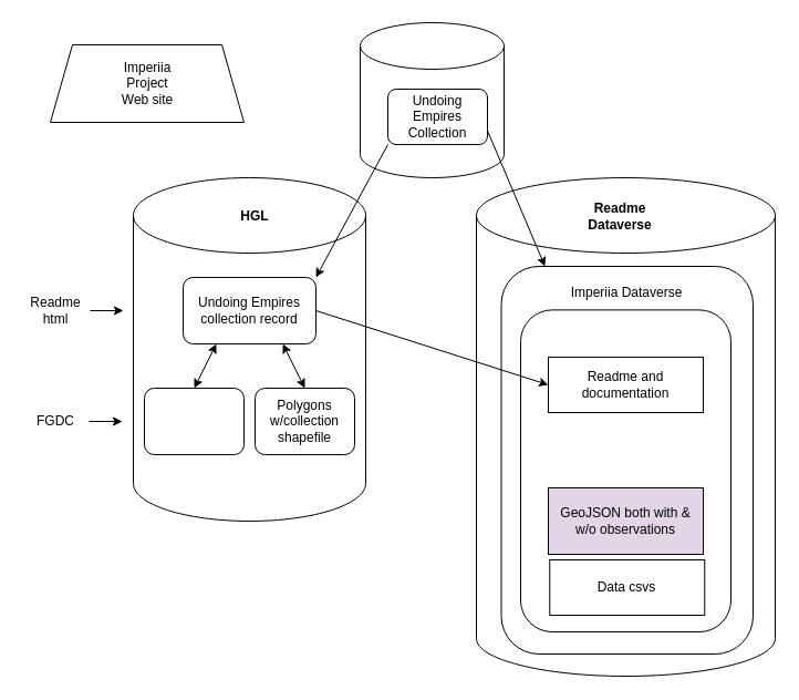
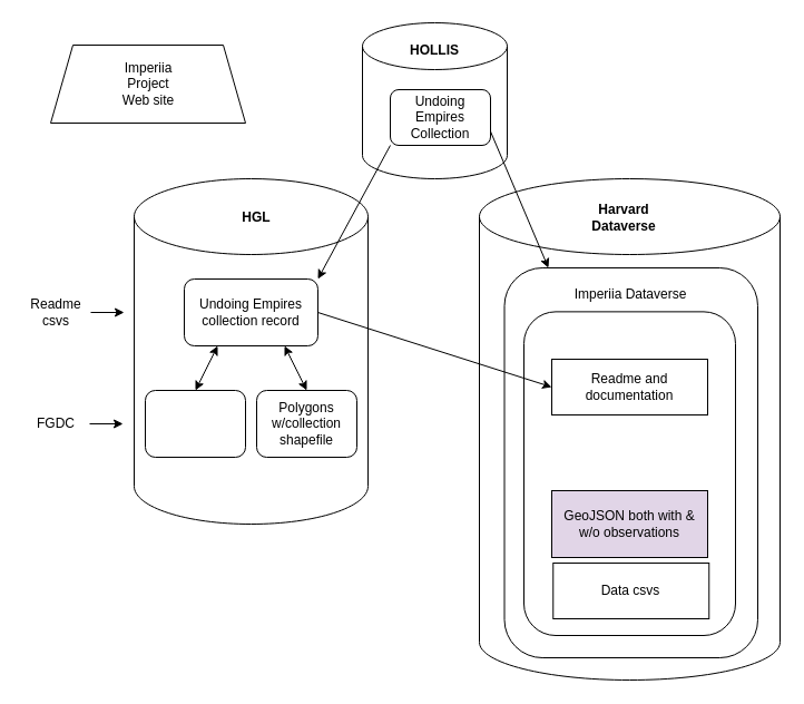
+ <mxCell id="15" value="&lt;b&gt;HOLLIS&lt;/b&gt;" style="text;html=1;strokeColor=none;fillColor=none;align=center;verticalAlign=middle;whiteSpace=wrap;rounded=0;" parent="1" vertex="1"><mxGeometry x="360" y="30" width="60" height="30" as="geometry" /></mxCell>
- <mxCell id="5" value="&lt;b&gt;Readme&lt;br&gt;Dataverse&lt;/b&gt;" style="text;strokeColor=none;align=center;fillColor=none;html=1;verticalAlign=middle;whiteSpace=wrap;rounded=0;" parent="1" vertex="1"><mxGeometry x="530" y="180" width="60" height="30" as="geometry" /></mxCell>
+ <mxCell id="5" value="&lt;b&gt;Harvard&lt;br&gt;Dataverse&lt;/b&gt;" style="text;strokeColor=none;align=center;fillColor=none;html=1;verticalAlign=middle;whiteSpace=wrap;rounded=0;" parent="1" vertex="1"><mxGeometry x="530" y="180" width="60" height="30" as="geometry" /></mxCell>
- <mxCell id="22" value="Readme html" style="text;html=1;strokeColor=none;fillColor=none;align=center;verticalAlign=middle;whiteSpace=wrap;rounded=0;" parent="1" vertex="1"><mxGeometry x="20" y="265" width="60" height="30" as="geometry" /></mxCell>
+ <mxCell id="22" value="Readme csvs" style="text;html=1;strokeColor=none;fillColor=none;align=center;verticalAlign=middle;whiteSpace=wrap;rounded=0;" parent="1" vertex="1"><mxGeometry x="20" y="265" width="60" height="30" as="geometry" /></mxCell>
